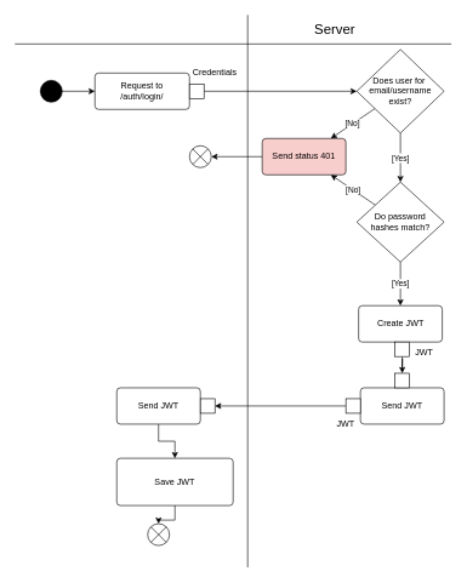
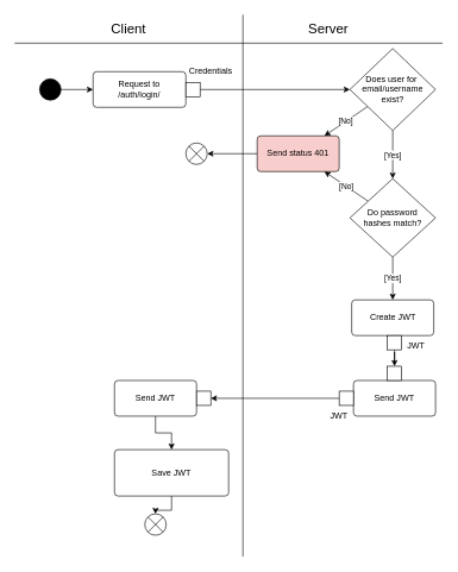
+ <mxCell id="4" value="Client" style="text;html=1;align=center;verticalAlign=middle;whiteSpace=wrap;rounded=0;fontStyle=0;fontSize=19;" vertex="1" parent="1"><mxGeometry x="150" y="20" width="60" height="40" as="geometry" /></mxCell>
